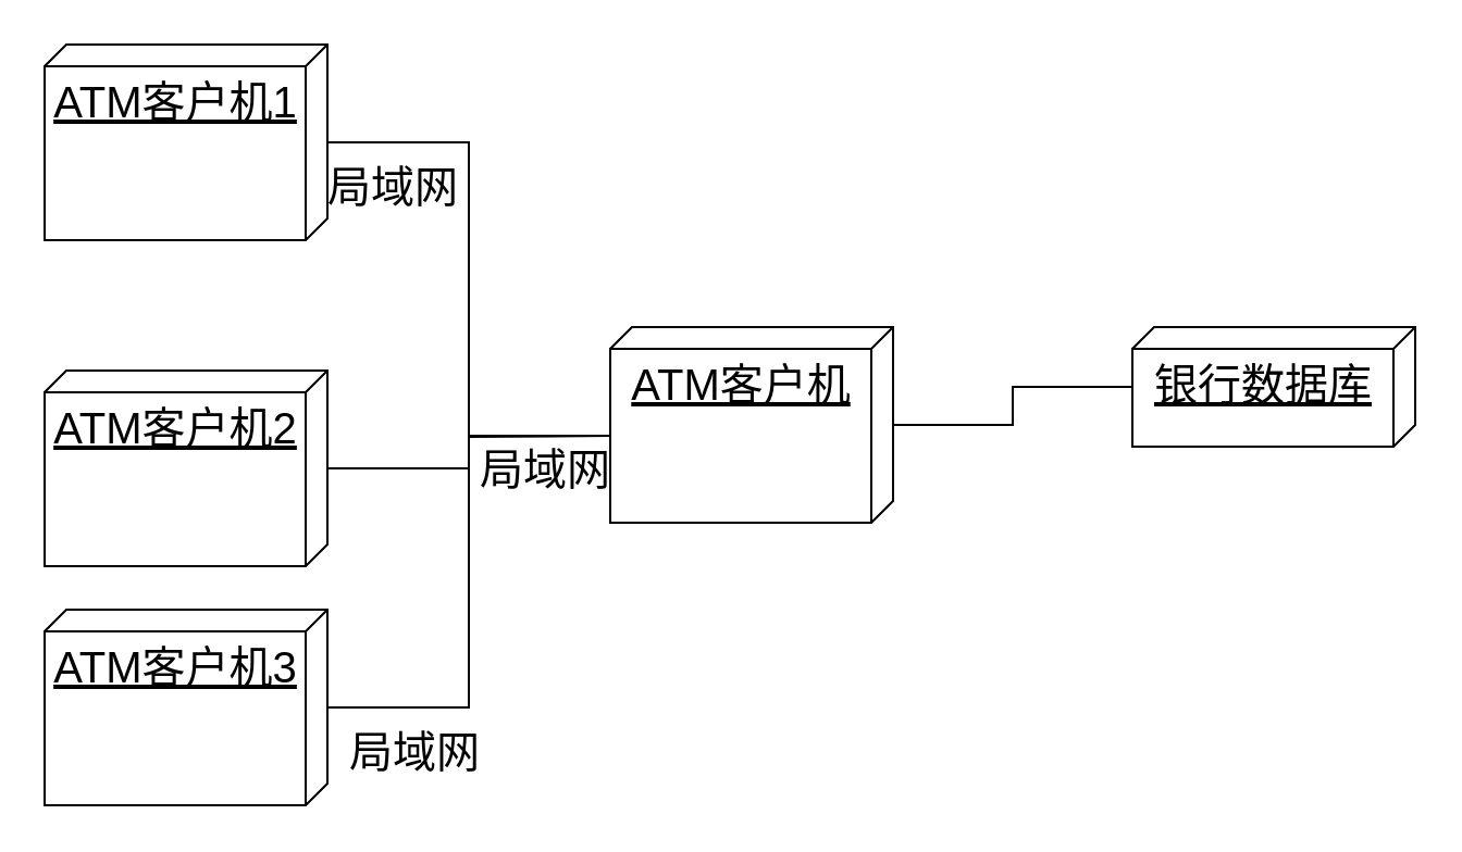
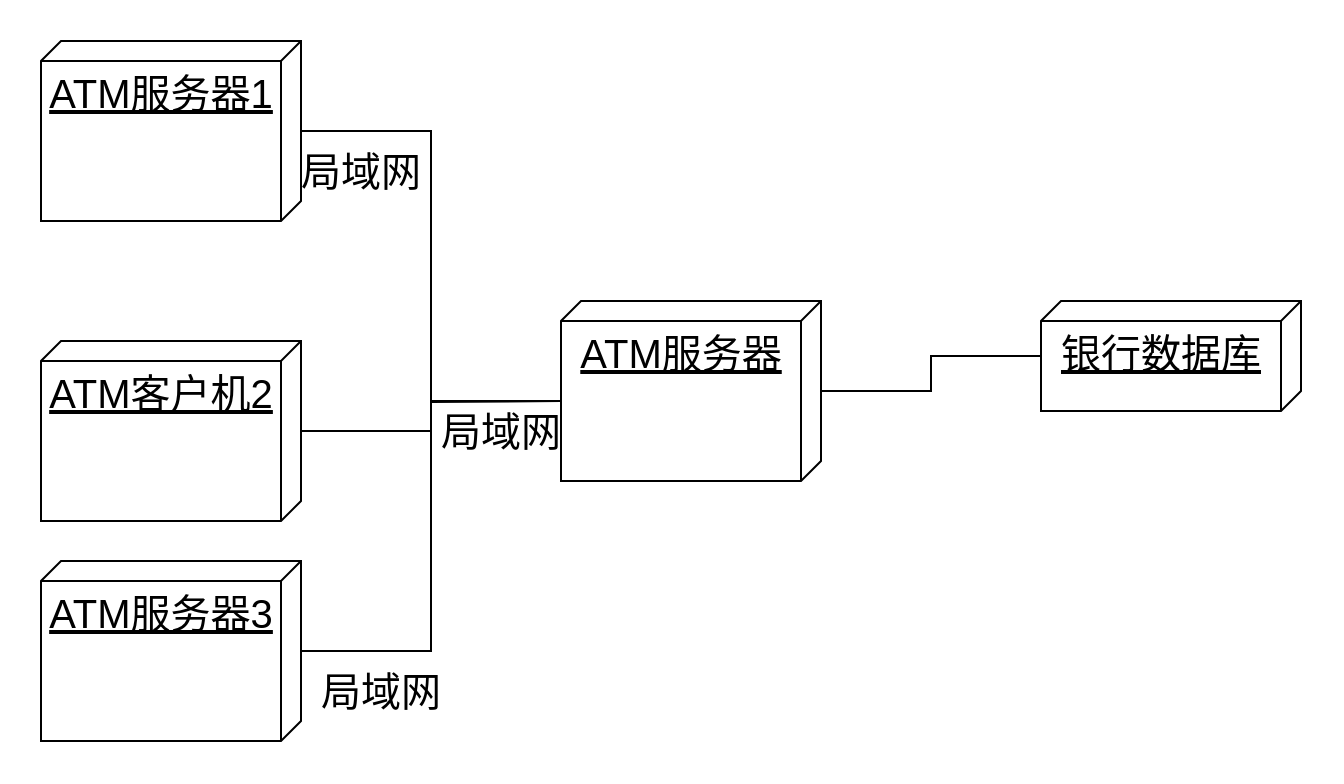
- <mxCell id="6" value="ATM客户机1" style="verticalAlign=top;align=center;spacingTop=8;spacingLeft=2;spacingRight=12;shape=cube;size=10;direction=south;fontStyle=4;html=1;fontSize=20;" vertex="1" parent="1"><mxGeometry x="20" y="20" width="130" height="90" as="geometry" /></mxCell>
+ <mxCell id="6" value="ATM服务器1" style="verticalAlign=top;align=center;spacingTop=8;spacingLeft=2;spacingRight=12;shape=cube;size=10;direction=south;fontStyle=4;html=1;fontSize=20;" vertex="1" parent="1"><mxGeometry x="20" y="20" width="130" height="90" as="geometry" /></mxCell>
- <mxCell id="4" value="ATM客户机" style="verticalAlign=top;align=center;spacingTop=8;spacingLeft=2;spacingRight=12;shape=cube;size=10;direction=south;fontStyle=4;html=1;fontSize=20;" vertex="1" parent="1"><mxGeometry x="280" y="150" width="130" height="90" as="geometry" /></mxCell>
+ <mxCell id="4" value="ATM服务器" style="verticalAlign=top;align=center;spacingTop=8;spacingLeft=2;spacingRight=12;shape=cube;size=10;direction=south;fontStyle=4;html=1;fontSize=20;" vertex="1" parent="1"><mxGeometry x="280" y="150" width="130" height="90" as="geometry" /></mxCell>
- <mxCell id="10" value="ATM客户机3" style="verticalAlign=top;align=center;spacingTop=8;spacingLeft=2;spacingRight=12;shape=cube;size=10;direction=south;fontStyle=4;html=1;fontSize=20;" vertex="1" parent="1"><mxGeometry x="20" y="280" width="130" height="90" as="geometry" /></mxCell>
+ <mxCell id="10" value="ATM服务器3" style="verticalAlign=top;align=center;spacingTop=8;spacingLeft=2;spacingRight=12;shape=cube;size=10;direction=south;fontStyle=4;html=1;fontSize=20;" vertex="1" parent="1"><mxGeometry x="20" y="280" width="130" height="90" as="geometry" /></mxCell>
